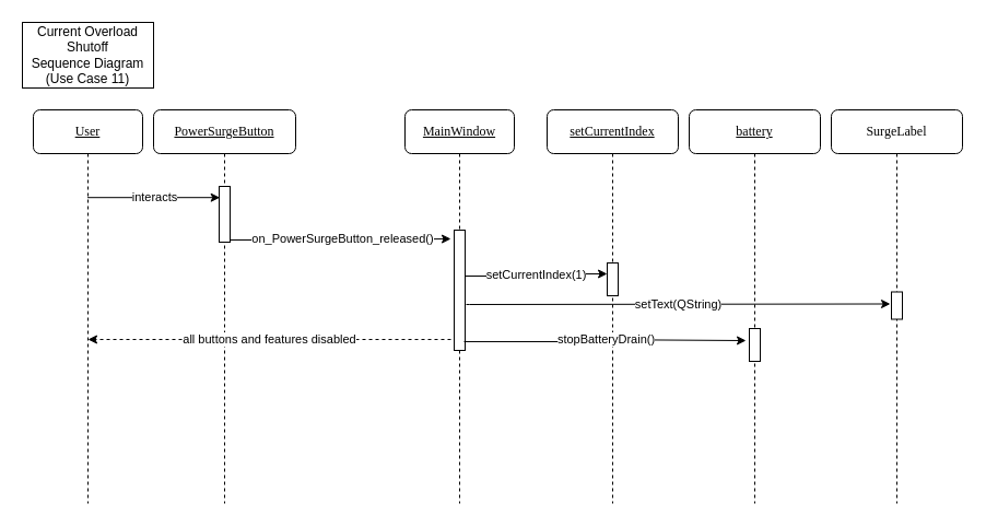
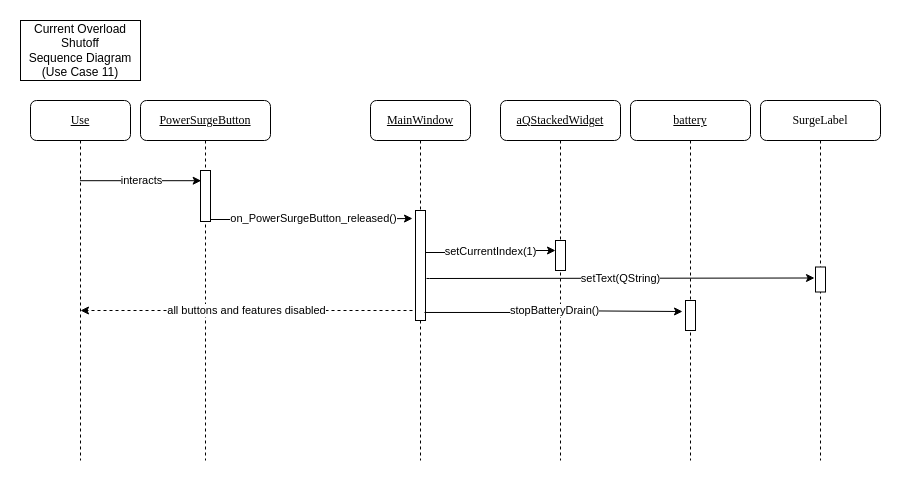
- <mxCell id="9" value="&lt;u&gt;User&lt;/u&gt;" style="shape=umlLifeline;perimeter=lifelinePerimeter;whiteSpace=wrap;html=1;container=1;collapsible=0;recursiveResize=0;outlineConnect=0;rounded=1;shadow=0;comic=0;labelBackgroundColor=none;strokeWidth=1;fontFamily=Verdana;fontSize=12;align=center;" vertex="1" parent="1"><mxGeometry x="30" y="100" width="100" height="360" as="geometry" /></mxCell>
+ <mxCell id="9" value="&lt;u&gt;Use&lt;/u&gt;" style="shape=umlLifeline;perimeter=lifelinePerimeter;whiteSpace=wrap;html=1;container=1;collapsible=0;recursiveResize=0;outlineConnect=0;rounded=1;shadow=0;comic=0;labelBackgroundColor=none;strokeWidth=1;fontFamily=Verdana;fontSize=12;align=center;" vertex="1" parent="1"><mxGeometry x="30" y="100" width="100" height="360" as="geometry" /></mxCell>
- <mxCell id="7" value="&lt;u&gt;setCurrentIndex&lt;/u&gt;" style="shape=umlLifeline;perimeter=lifelinePerimeter;whiteSpace=wrap;html=1;container=1;collapsible=0;recursiveResize=0;outlineConnect=0;rounded=1;shadow=0;comic=0;labelBackgroundColor=none;strokeWidth=1;fontFamily=Verdana;fontSize=12;align=center;" vertex="1" parent="1"><mxGeometry x="500" y="100" width="120" height="360" as="geometry" /></mxCell>
+ <mxCell id="7" value="&lt;u&gt;aQStackedWidget&lt;/u&gt;" style="shape=umlLifeline;perimeter=lifelinePerimeter;whiteSpace=wrap;html=1;container=1;collapsible=0;recursiveResize=0;outlineConnect=0;rounded=1;shadow=0;comic=0;labelBackgroundColor=none;strokeWidth=1;fontFamily=Verdana;fontSize=12;align=center;" vertex="1" parent="1"><mxGeometry x="500" y="100" width="120" height="360" as="geometry" /></mxCell>
